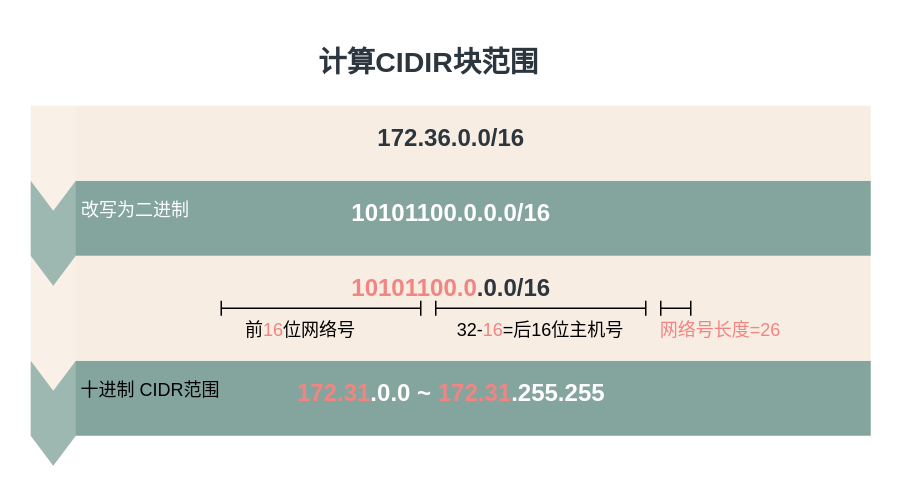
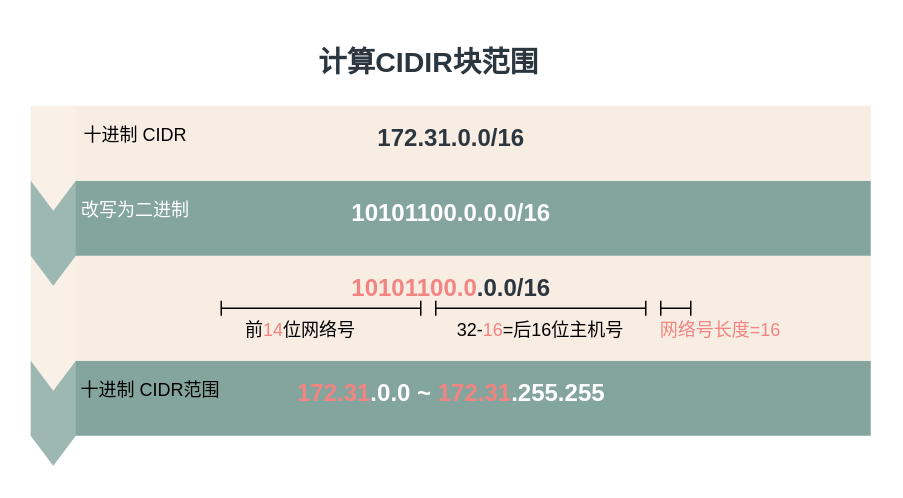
+ <mxCell id="8" value="十进制 CIDR" style="text;html=1;strokeColor=none;fillColor=none;align=center;verticalAlign=middle;whiteSpace=wrap;overflow=hidden;" vertex="1" parent="1"><mxGeometry x="50" y="80" width="80" height="20" as="geometry" /></mxCell>
- <mxCell id="5" value="&lt;font style=&quot;font-size: 16px&quot;&gt;172.36.0.0/16&lt;/font&gt;" style="html=1;shape=mxgraph.infographic.flag;dx=30;dy=20;fillColor=#F7EDE2;strokeColor=none;align=center;verticalAlign=top;fontSize=14;fontStyle=1;shadow=0;spacingTop=5;fontColor=#2C363F;" parent="1" vertex="1"><mxGeometry x="20" y="70" width="560" height="70" as="geometry" /></mxCell>
+ <mxCell id="5" value="&lt;font style=&quot;font-size: 16px&quot;&gt;172.31.0.0/16&lt;/font&gt;" style="html=1;shape=mxgraph.infographic.flag;dx=30;dy=20;fillColor=#F7EDE2;strokeColor=none;align=center;verticalAlign=top;fontSize=14;fontStyle=1;shadow=0;spacingTop=5;fontColor=#2C363F;" parent="1" vertex="1"><mxGeometry x="20" y="70" width="560" height="70" as="geometry" /></mxCell>
- <mxCell id="10" value="前&lt;font color=&quot;#f28482&quot;&gt;16&lt;/font&gt;位网络号" style="text;html=1;strokeColor=none;fillColor=none;align=center;verticalAlign=middle;whiteSpace=wrap;overflow=hidden;" vertex="1" parent="1"><mxGeometry x="160" y="210" width="80" height="20" as="geometry" /></mxCell>
+ <mxCell id="10" value="前&lt;font color=&quot;#f28482&quot;&gt;14&lt;/font&gt;位网络号" style="text;html=1;strokeColor=none;fillColor=none;align=center;verticalAlign=middle;whiteSpace=wrap;overflow=hidden;" vertex="1" parent="1"><mxGeometry x="160" y="210" width="80" height="20" as="geometry" /></mxCell>
- <mxCell id="15" value="&lt;font color=&quot;#f28482&quot;&gt;网络号长度=26&lt;/font&gt;" style="text;html=1;strokeColor=none;fillColor=none;align=center;verticalAlign=middle;whiteSpace=wrap;overflow=hidden;" vertex="1" parent="1"><mxGeometry x="420" y="210" width="120" height="20" as="geometry" /></mxCell>
+ <mxCell id="15" value="&lt;font color=&quot;#f28482&quot;&gt;网络号长度=16&lt;/font&gt;" style="text;html=1;strokeColor=none;fillColor=none;align=center;verticalAlign=middle;whiteSpace=wrap;overflow=hidden;" vertex="1" parent="1"><mxGeometry x="420" y="210" width="120" height="20" as="geometry" /></mxCell>
